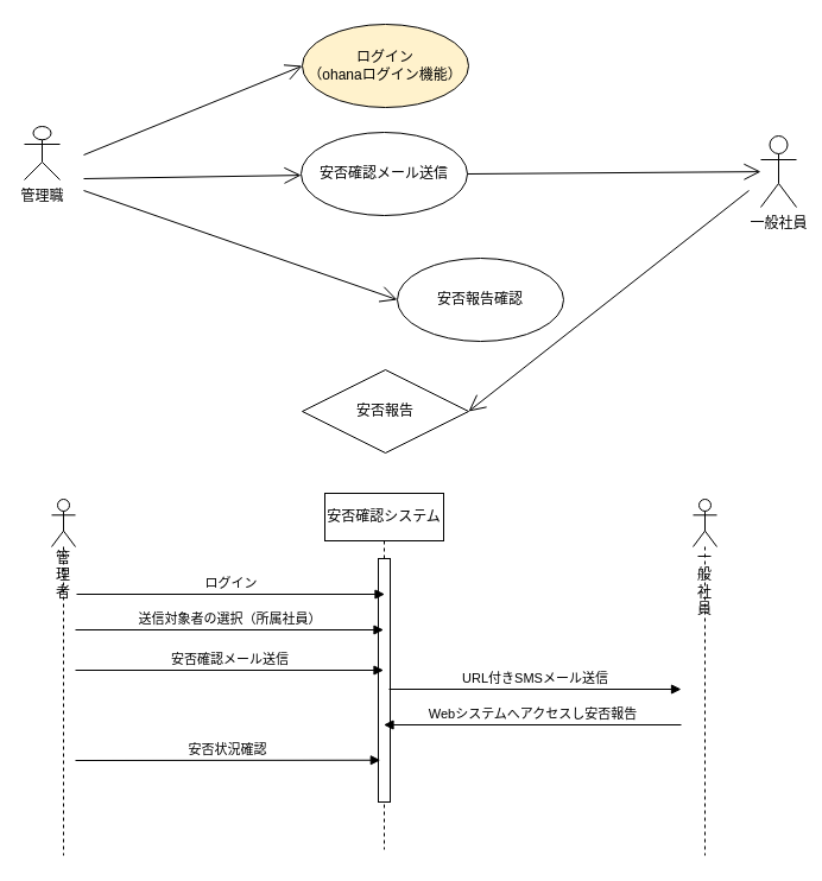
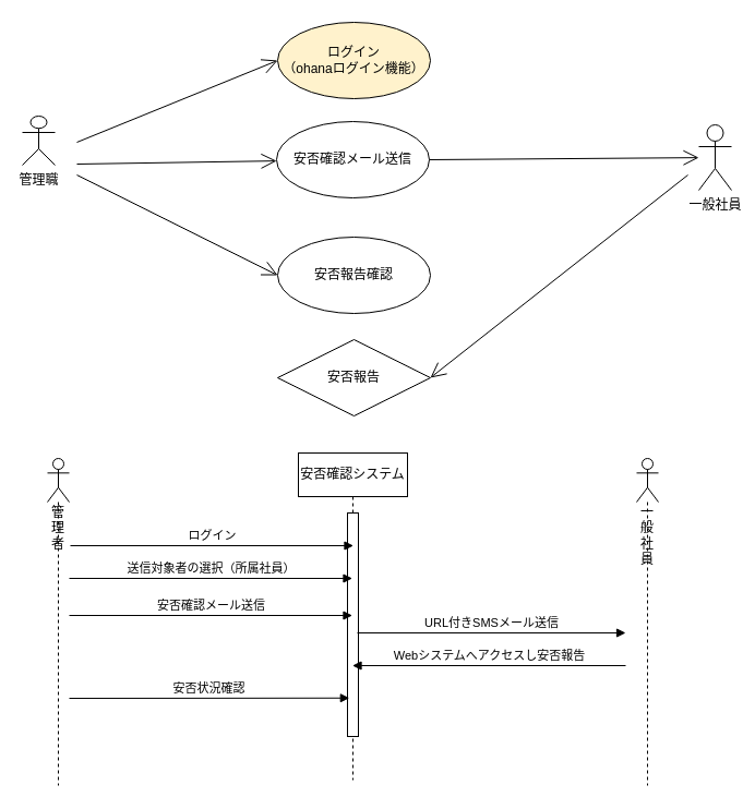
- <mxCell id="6" value="安否報告確認" style="ellipse;whiteSpace=wrap;html=1;" parent="1" vertex="1"><mxGeometry x="334" y="217" width="140" height="70" as="geometry" /></mxCell>
+ <mxCell id="6" value="安否報告確認" style="ellipse;whiteSpace=wrap;html=1;" parent="1" vertex="1"><mxGeometry x="254" y="217" width="140" height="70" as="geometry" /></mxCell>
